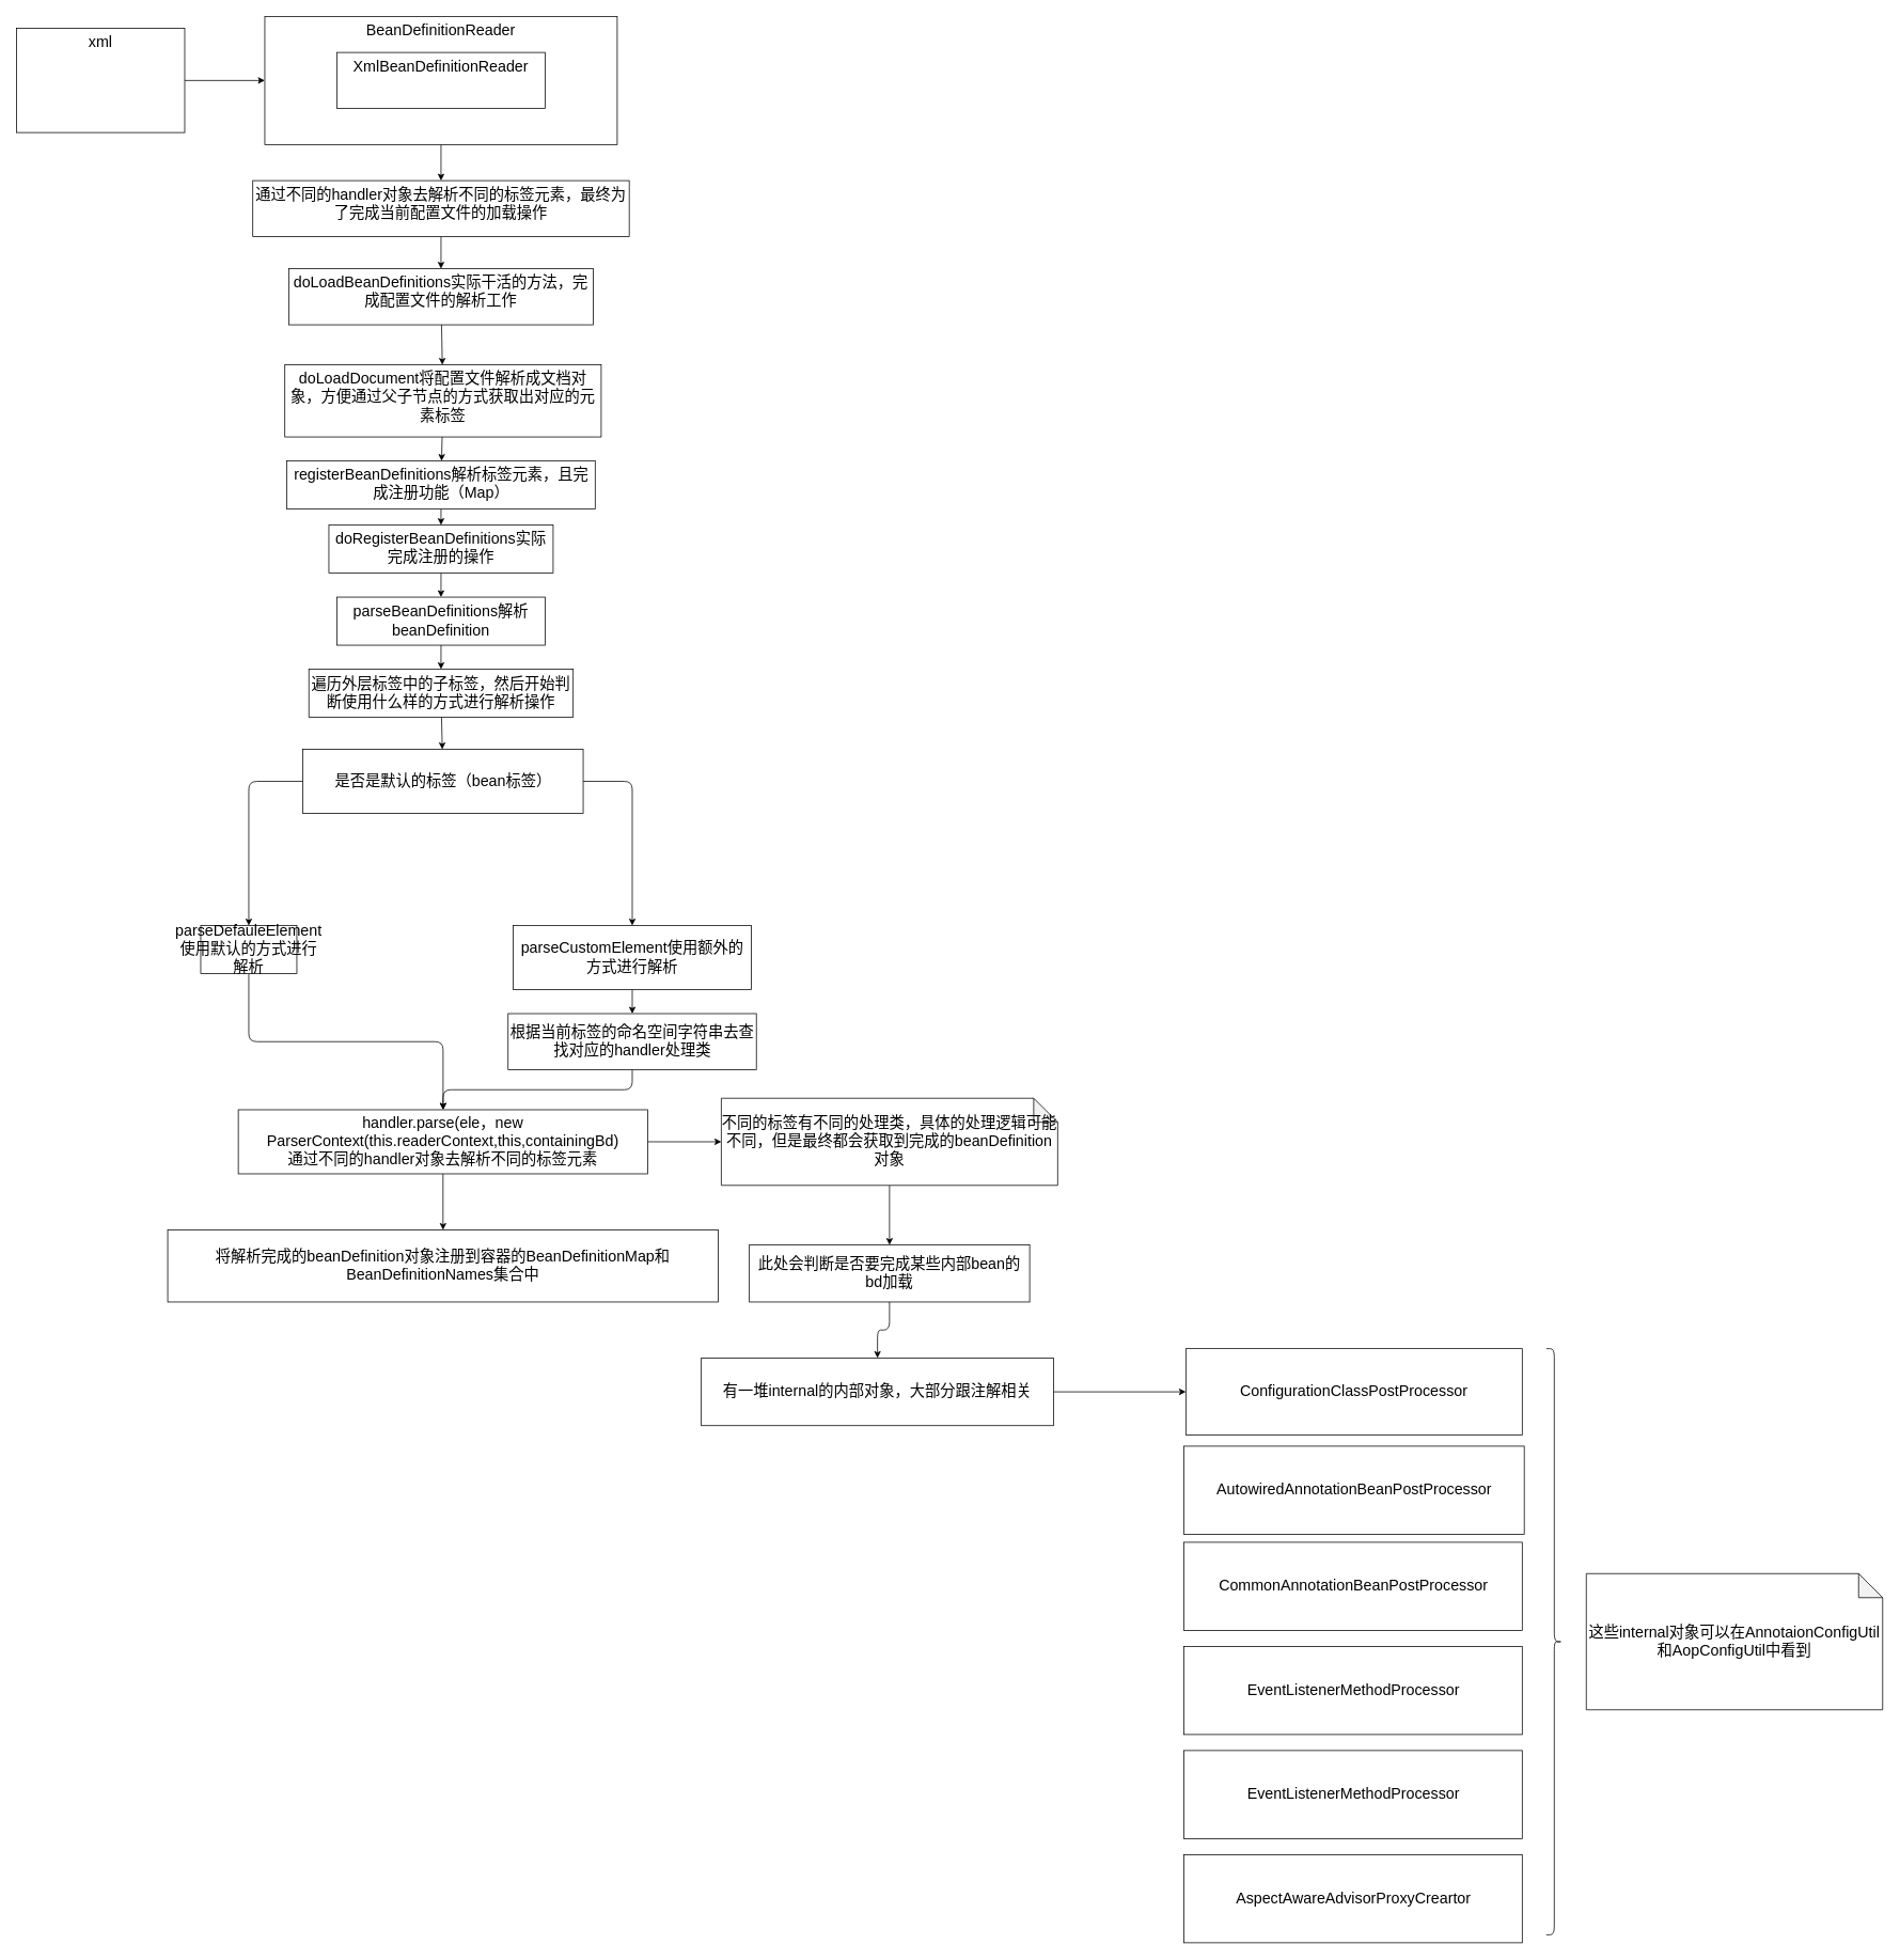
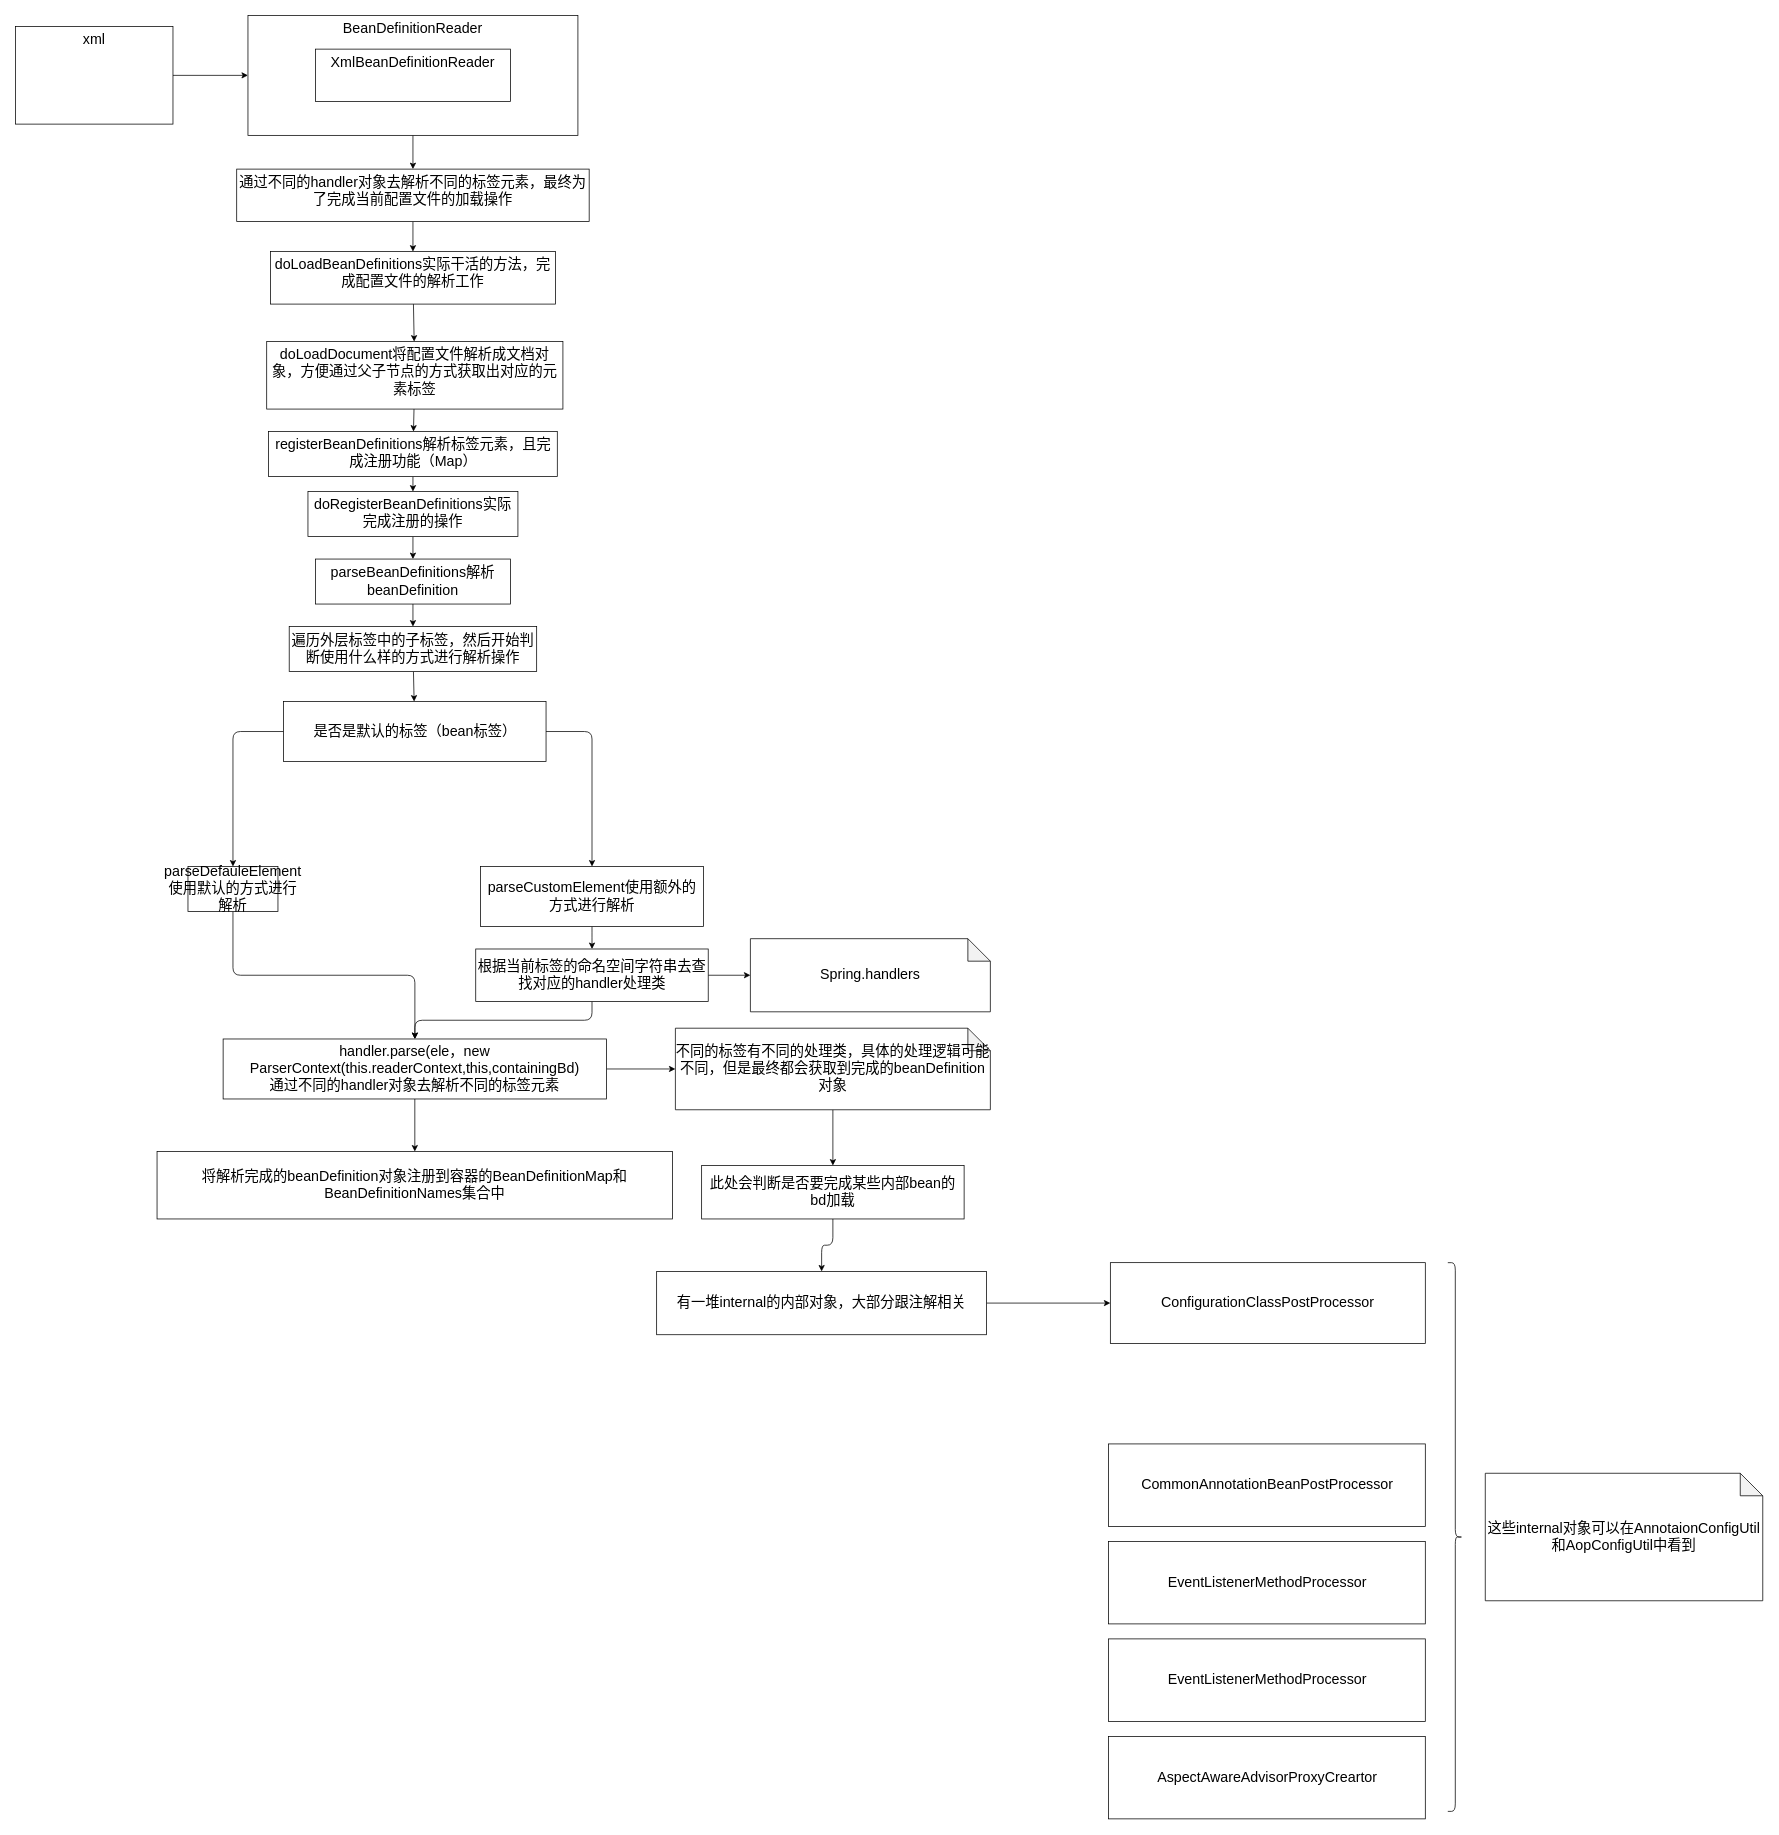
+ <mxCell id="28" value="" style="edgeStyle=orthogonalEdgeStyle;html=1;fontSize=19;elbow=vertical;entryX=0;entryY=0.5;entryDx=0;entryDy=0;entryPerimeter=0;" edge="1" parent="1" source="30" target="31"><mxGeometry relative="1" as="geometry"><mxPoint x="1118.75" y="1300" as="targetPoint" /></mxGeometry></mxCell>
+ <mxCell id="31" value="Spring.handlers" style="shape=note;whiteSpace=wrap;html=1;backgroundOutline=1;darkOpacity=0.05;fontSize=19;" vertex="1" parent="1"><mxGeometry x="1000" y="1251.25" width="320" height="97.5" as="geometry" /></mxCell>
- <mxCell id="43" value="AutowiredAnnotationBeanPostProcessor" style="whiteSpace=wrap;html=1;fontSize=19;" vertex="1" parent="1"><mxGeometry x="1477.5" y="1805" width="425" height="110" as="geometry" /></mxCell>
